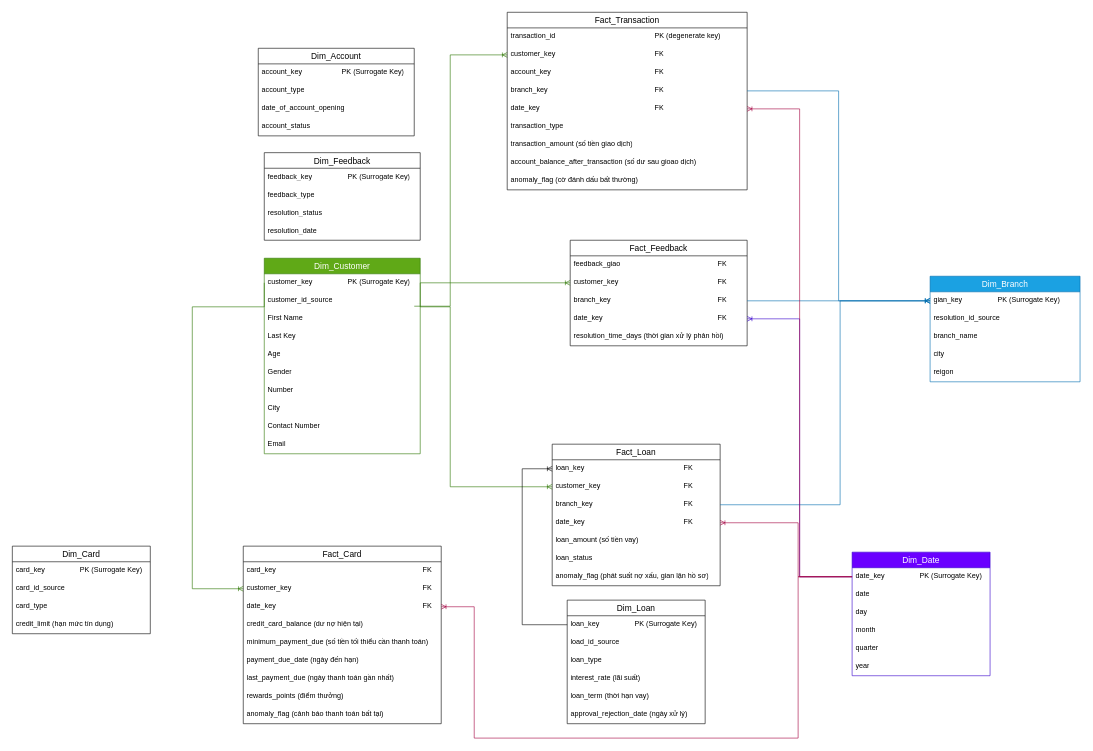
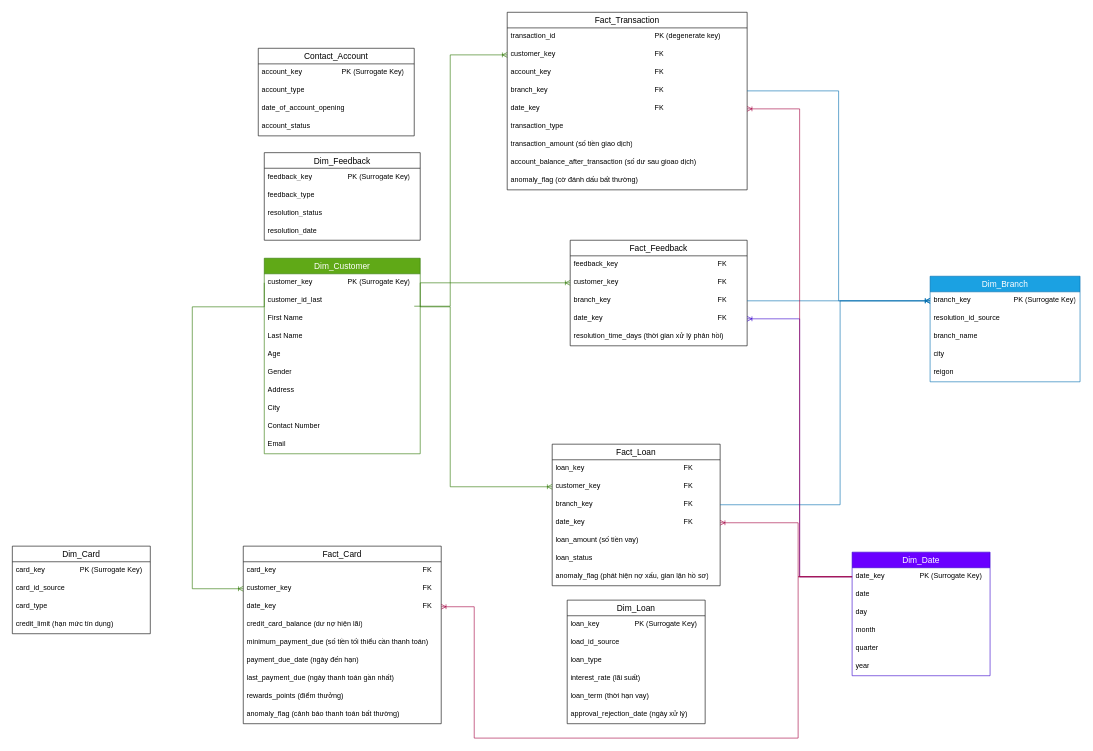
- <mxCell id="13" value="Dim_Account" style="swimlane;fontStyle=0;childLayout=stackLayout;horizontal=1;startSize=26;horizontalStack=0;resizeParent=1;resizeParentMax=0;resizeLast=0;collapsible=1;marginBottom=0;align=center;fontSize=14;" parent="1" vertex="1"><mxGeometry x="430" y="80" width="260" height="146" as="geometry" /></mxCell>
+ <mxCell id="13" value="Contact_Account" style="swimlane;fontStyle=0;childLayout=stackLayout;horizontal=1;startSize=26;horizontalStack=0;resizeParent=1;resizeParentMax=0;resizeLast=0;collapsible=1;marginBottom=0;align=center;fontSize=14;" parent="1" vertex="1"><mxGeometry x="430" y="80" width="260" height="146" as="geometry" /></mxCell>
- <mxCell id="53" value="feedback_giao&lt;span style=&quot;white-space: pre;&quot;&gt;&#09;&lt;/span&gt;&lt;span style=&quot;white-space: pre;&quot;&gt;&#09;&lt;/span&gt;&lt;span style=&quot;white-space: pre;&quot;&gt;&#09;&lt;/span&gt;&lt;span style=&quot;white-space: pre;&quot;&gt;&#09;&lt;/span&gt;&lt;span style=&quot;white-space: pre;&quot;&gt;&#09;&lt;span style=&quot;white-space: pre;&quot;&gt;&#09;&lt;/span&gt;&lt;span style=&quot;white-space: pre;&quot;&gt;&#09;&lt;/span&gt;&lt;/span&gt;FK" style="text;strokeColor=none;fillColor=none;spacingLeft=4;spacingRight=4;overflow=hidden;rotatable=0;points=[[0,0.5],[1,0.5]];portConstraint=eastwest;fontSize=12;whiteSpace=wrap;html=1;" parent="52" vertex="1"><mxGeometry y="26" width="295" height="30" as="geometry" /></mxCell>
+ <mxCell id="53" value="feedback_key&lt;span style=&quot;white-space: pre;&quot;&gt;&#09;&lt;/span&gt;&lt;span style=&quot;white-space: pre;&quot;&gt;&#09;&lt;/span&gt;&lt;span style=&quot;white-space: pre;&quot;&gt;&#09;&lt;/span&gt;&lt;span style=&quot;white-space: pre;&quot;&gt;&#09;&lt;/span&gt;&lt;span style=&quot;white-space: pre;&quot;&gt;&#09;&lt;span style=&quot;white-space: pre;&quot;&gt;&#09;&lt;/span&gt;&lt;span style=&quot;white-space: pre;&quot;&gt;&#09;&lt;/span&gt;&lt;/span&gt;FK" style="text;strokeColor=none;fillColor=none;spacingLeft=4;spacingRight=4;overflow=hidden;rotatable=0;points=[[0,0.5],[1,0.5]];portConstraint=eastwest;fontSize=12;whiteSpace=wrap;html=1;" parent="52" vertex="1"><mxGeometry y="26" width="295" height="30" as="geometry" /></mxCell>
- <mxCell id="4" value="customer_id_source" style="text;strokeColor=none;fillColor=none;spacingLeft=4;spacingRight=4;overflow=hidden;rotatable=0;points=[[0,0.5],[1,0.5]];portConstraint=eastwest;fontSize=12;whiteSpace=wrap;html=1;" parent="2" vertex="1"><mxGeometry y="56" width="260" height="30" as="geometry" /></mxCell>
+ <mxCell id="4" value="customer_id_last" style="text;strokeColor=none;fillColor=none;spacingLeft=4;spacingRight=4;overflow=hidden;rotatable=0;points=[[0,0.5],[1,0.5]];portConstraint=eastwest;fontSize=12;whiteSpace=wrap;html=1;" parent="2" vertex="1"><mxGeometry y="56" width="260" height="30" as="geometry" /></mxCell>
- <mxCell id="47" value="gian_key&lt;span style=&quot;white-space: pre;&quot;&gt;&#09;&lt;/span&gt;&lt;span style=&quot;white-space: pre;&quot;&gt;&#09;&lt;/span&gt;&lt;span style=&quot;white-space: pre;&quot;&gt;&#09;&lt;/span&gt;PK (Surrogate Key)" style="text;strokeColor=none;fillColor=none;spacingLeft=4;spacingRight=4;overflow=hidden;rotatable=0;points=[[0,0.5],[1,0.5]];portConstraint=eastwest;fontSize=12;whiteSpace=wrap;html=1;" parent="46" vertex="1"><mxGeometry y="26" width="250" height="30" as="geometry" /></mxCell>
+ <mxCell id="47" value="branch_key&lt;span style=&quot;white-space: pre;&quot;&gt;&#09;&lt;/span&gt;&lt;span style=&quot;white-space: pre;&quot;&gt;&#09;&lt;/span&gt;&lt;span style=&quot;white-space: pre;&quot;&gt;&#09;&lt;/span&gt;PK (Surrogate Key)" style="text;strokeColor=none;fillColor=none;spacingLeft=4;spacingRight=4;overflow=hidden;rotatable=0;points=[[0,0.5],[1,0.5]];portConstraint=eastwest;fontSize=12;whiteSpace=wrap;html=1;" parent="46" vertex="1"><mxGeometry y="26" width="250" height="30" as="geometry" /></mxCell>
- <mxCell id="6" value="Last Key" style="text;strokeColor=none;fillColor=none;spacingLeft=4;spacingRight=4;overflow=hidden;rotatable=0;points=[[0,0.5],[1,0.5]];portConstraint=eastwest;fontSize=12;whiteSpace=wrap;html=1;" parent="2" vertex="1"><mxGeometry y="116" width="260" height="30" as="geometry" /></mxCell>
+ <mxCell id="6" value="Last Name" style="text;strokeColor=none;fillColor=none;spacingLeft=4;spacingRight=4;overflow=hidden;rotatable=0;points=[[0,0.5],[1,0.5]];portConstraint=eastwest;fontSize=12;whiteSpace=wrap;html=1;" parent="2" vertex="1"><mxGeometry y="116" width="260" height="30" as="geometry" /></mxCell>
- <mxCell id="9" value="Number" style="text;strokeColor=none;fillColor=none;spacingLeft=4;spacingRight=4;overflow=hidden;rotatable=0;points=[[0,0.5],[1,0.5]];portConstraint=eastwest;fontSize=12;whiteSpace=wrap;html=1;" parent="2" vertex="1"><mxGeometry y="206" width="260" height="30" as="geometry" /></mxCell>
+ <mxCell id="9" value="Address" style="text;strokeColor=none;fillColor=none;spacingLeft=4;spacingRight=4;overflow=hidden;rotatable=0;points=[[0,0.5],[1,0.5]];portConstraint=eastwest;fontSize=12;whiteSpace=wrap;html=1;" parent="2" vertex="1"><mxGeometry y="206" width="260" height="30" as="geometry" /></mxCell>
- <mxCell id="25" value="anomaly_flag (phát suất nợ xấu, gian lận hồ sơ)" style="text;strokeColor=none;fillColor=none;spacingLeft=4;spacingRight=4;overflow=hidden;rotatable=0;points=[[0,0.5],[1,0.5]];portConstraint=eastwest;fontSize=12;whiteSpace=wrap;html=1;" parent="18" vertex="1"><mxGeometry y="206" width="280" height="30" as="geometry" /></mxCell>
+ <mxCell id="25" value="anomaly_flag (phát hiện nợ xấu, gian lận hồ sơ)" style="text;strokeColor=none;fillColor=none;spacingLeft=4;spacingRight=4;overflow=hidden;rotatable=0;points=[[0,0.5],[1,0.5]];portConstraint=eastwest;fontSize=12;whiteSpace=wrap;html=1;" parent="18" vertex="1"><mxGeometry y="206" width="280" height="30" as="geometry" /></mxCell>
- <mxCell id="30" value="credit_card_balance (dư nợ hiện tại)" style="text;strokeColor=none;fillColor=none;spacingLeft=4;spacingRight=4;overflow=hidden;rotatable=0;points=[[0,0.5],[1,0.5]];portConstraint=eastwest;fontSize=12;whiteSpace=wrap;html=1;" parent="26" vertex="1"><mxGeometry y="116" width="330" height="30" as="geometry" /></mxCell>
+ <mxCell id="30" value="credit_card_balance (dư nợ hiện lãi)" style="text;strokeColor=none;fillColor=none;spacingLeft=4;spacingRight=4;overflow=hidden;rotatable=0;points=[[0,0.5],[1,0.5]];portConstraint=eastwest;fontSize=12;whiteSpace=wrap;html=1;" parent="26" vertex="1"><mxGeometry y="116" width="330" height="30" as="geometry" /></mxCell>
- <mxCell id="89" value="" style="fontSize=12;html=1;endArrow=ERoneToMany;rounded=0;exitX=0;exitY=0.5;exitDx=0;exitDy=0;entryX=0;entryY=0.5;entryDx=0;entryDy=0;edgeStyle=orthogonalEdgeStyle;" parent="1" source="66" target="19" edge="1"><mxGeometry width="100" height="100" relative="1" as="geometry"><mxPoint x="680" y="950" as="sourcePoint" /><mxPoint x="780" y="850" as="targetPoint" /><Array as="points"><mxPoint x="870" y="1041" /><mxPoint x="870" y="781" /></Array></mxGeometry></mxCell>
- <mxCell id="35" value="anomaly_flag (cảnh báo thanh toán bất tại)" style="text;strokeColor=none;fillColor=none;spacingLeft=4;spacingRight=4;overflow=hidden;rotatable=0;points=[[0,0.5],[1,0.5]];portConstraint=eastwest;fontSize=12;whiteSpace=wrap;html=1;" parent="26" vertex="1"><mxGeometry y="266" width="330" height="30" as="geometry" /></mxCell>
+ <mxCell id="35" value="anomaly_flag (cảnh báo thanh toán bất thường)" style="text;strokeColor=none;fillColor=none;spacingLeft=4;spacingRight=4;overflow=hidden;rotatable=0;points=[[0,0.5],[1,0.5]];portConstraint=eastwest;fontSize=12;whiteSpace=wrap;html=1;" parent="26" vertex="1"><mxGeometry y="266" width="330" height="30" as="geometry" /></mxCell>
